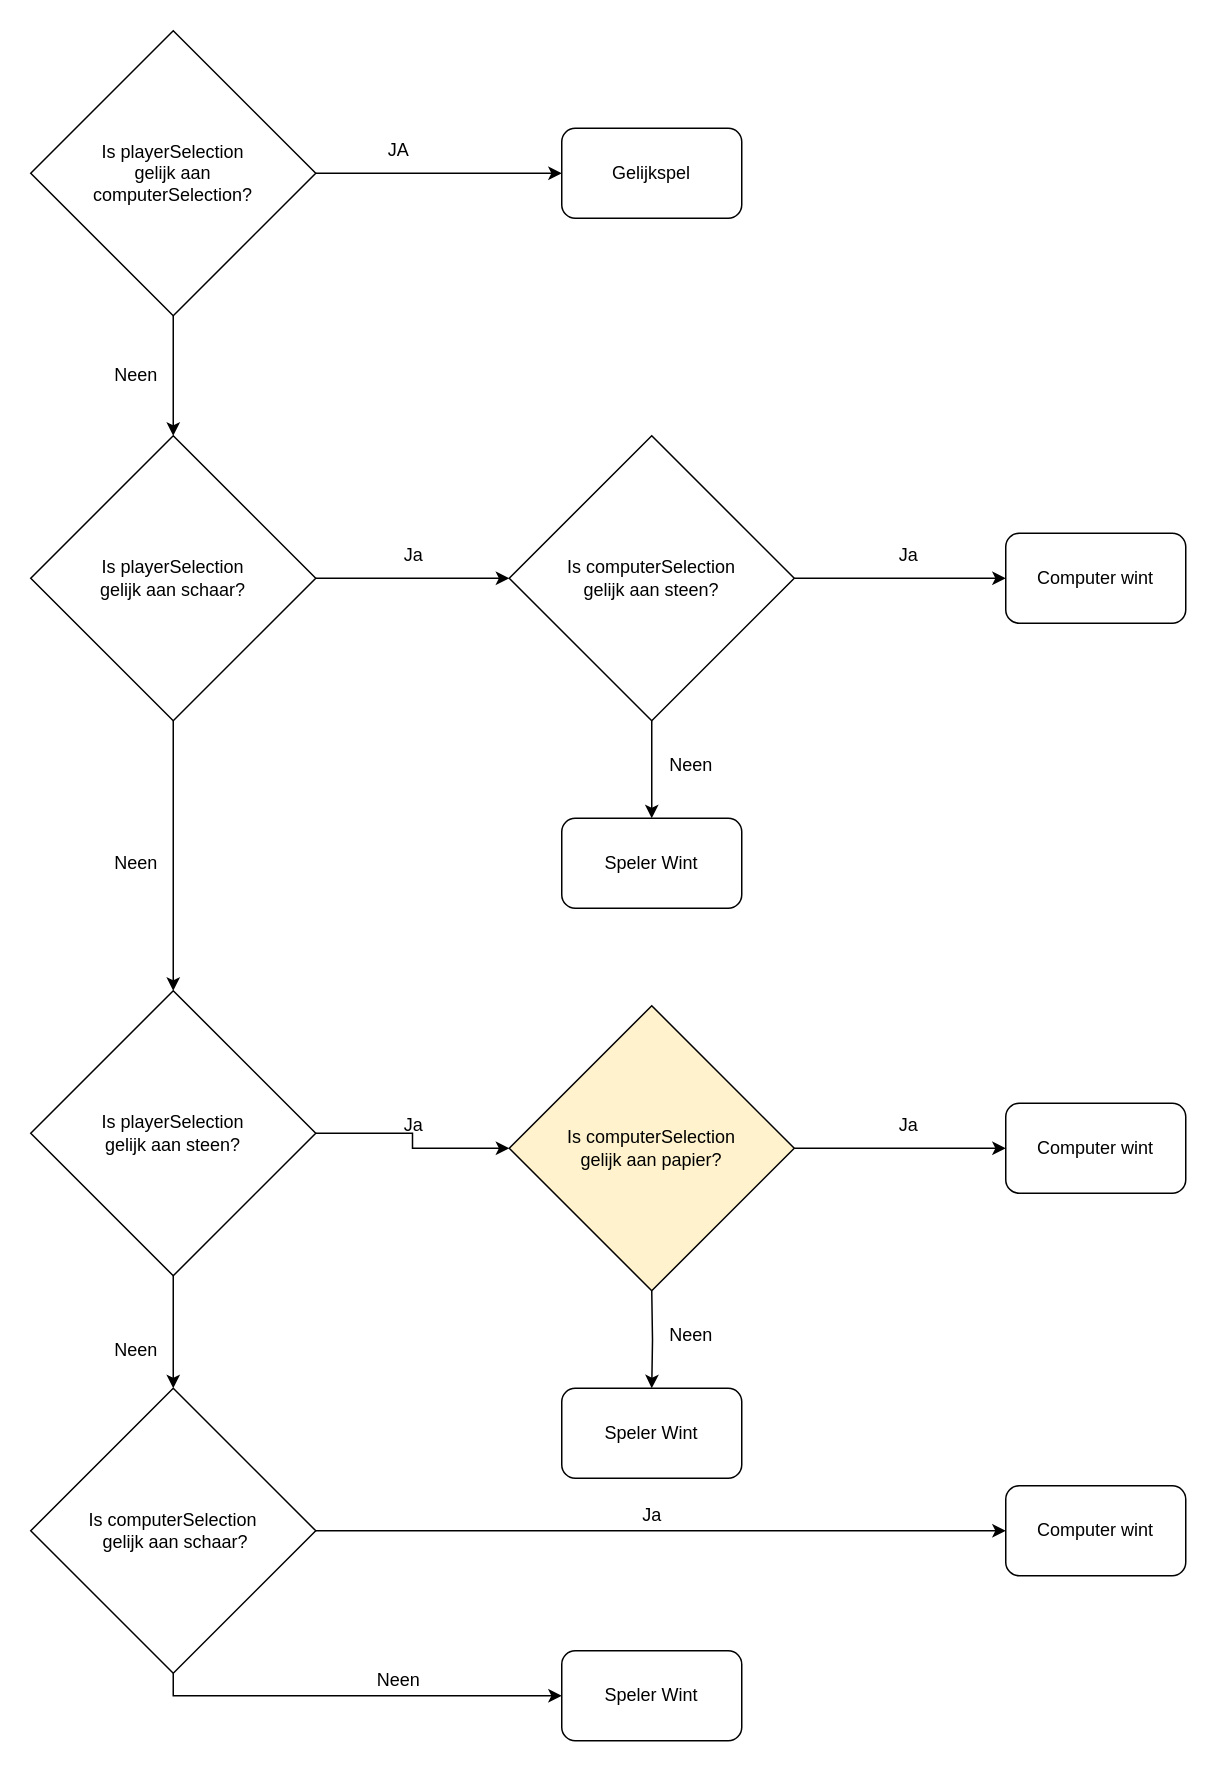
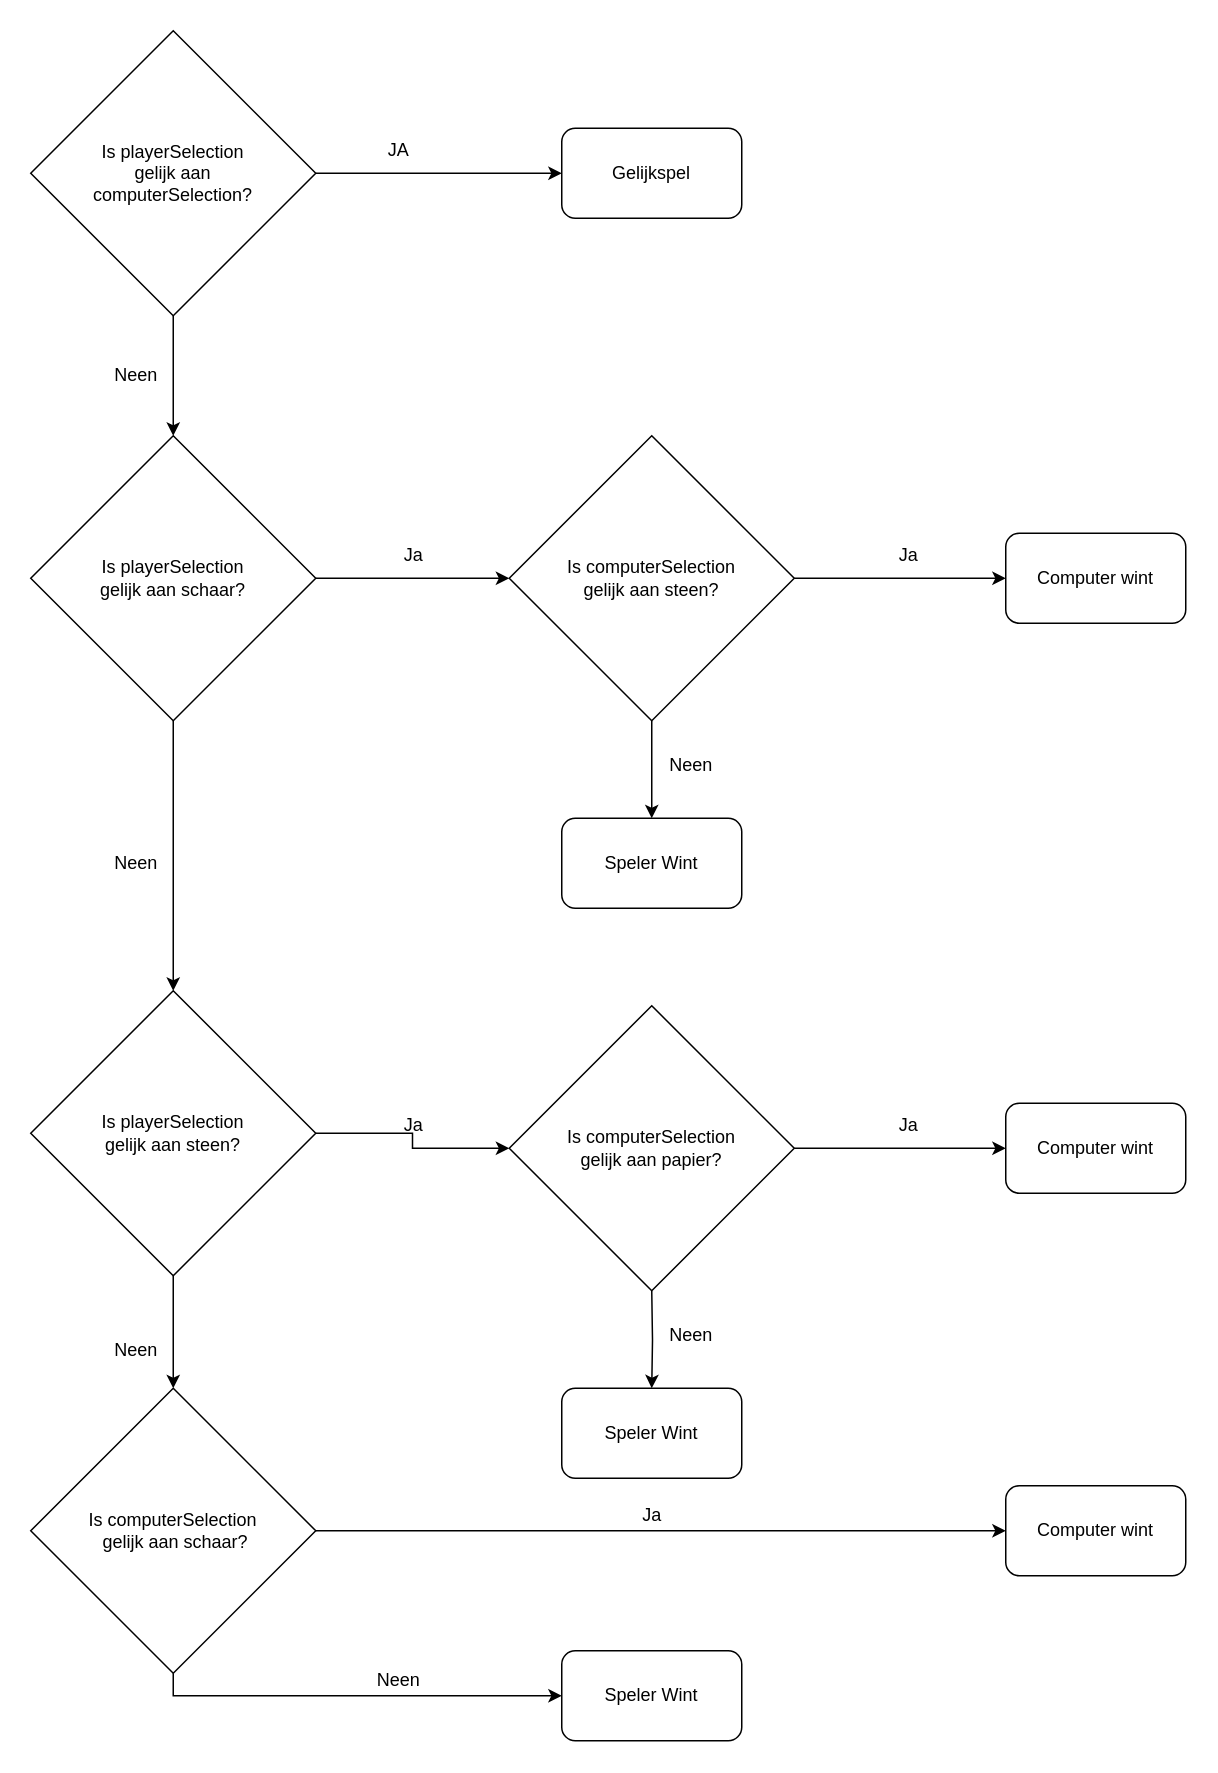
- <mxCell id="18" value="Is computerSelection&lt;br&gt;gelijk aan papier?" style="rhombus;whiteSpace=wrap;html=1;fillColor=#fff2cc;" parent="1" vertex="1"><mxGeometry x="339" y="670" width="190" height="190" as="geometry" /></mxCell>
+ <mxCell id="18" value="Is computerSelection&lt;br&gt;gelijk aan papier?" style="rhombus;whiteSpace=wrap;html=1;" parent="1" vertex="1"><mxGeometry x="339" y="670" width="190" height="190" as="geometry" /></mxCell>
